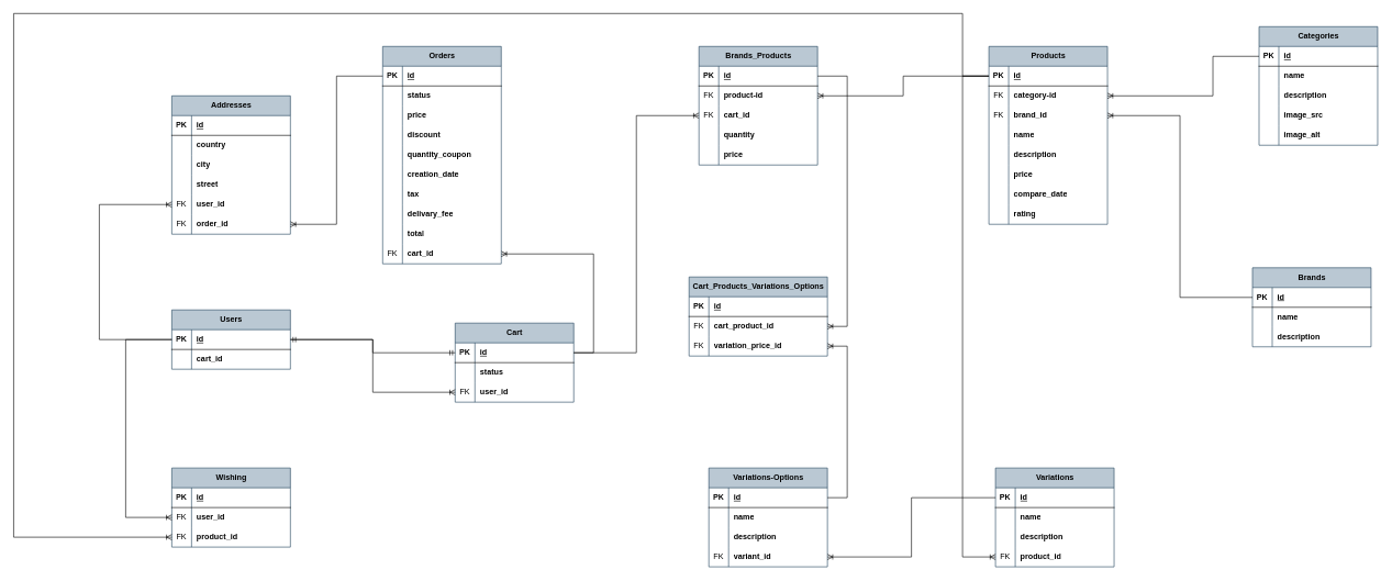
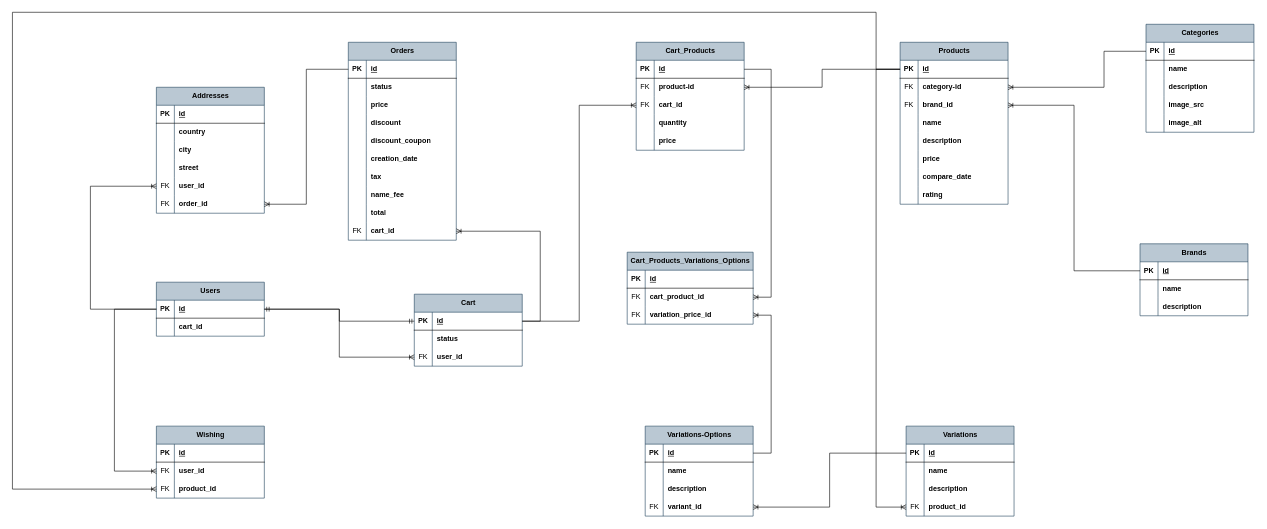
- <mxCell id="27" value="Brands_Products" style="shape=table;startSize=30;container=1;collapsible=1;childLayout=tableLayout;fixedRows=1;rowLines=0;fontStyle=1;align=center;resizeLast=1;html=1;fillColor=#bac8d3;strokeColor=#23445d;" parent="1" vertex="1"><mxGeometry x="1060" y="70" width="180" height="180" as="geometry" /></mxCell>
+ <mxCell id="27" value="Cart_Products" style="shape=table;startSize=30;container=1;collapsible=1;childLayout=tableLayout;fixedRows=1;rowLines=0;fontStyle=1;align=center;resizeLast=1;html=1;fillColor=#bac8d3;strokeColor=#23445d;" parent="1" vertex="1"><mxGeometry x="1060" y="70" width="180" height="180" as="geometry" /></mxCell>
- <mxCell id="94" value="quantity_coupon" style="shape=partialRectangle;connectable=0;fillColor=none;top=0;left=0;bottom=0;right=0;align=left;spacingLeft=6;overflow=hidden;whiteSpace=wrap;html=1;fontStyle=1" parent="92" vertex="1"><mxGeometry x="30" width="150" height="30" as="geometry"><mxRectangle width="150" height="30" as="alternateBounds" /></mxGeometry></mxCell>
+ <mxCell id="94" value="discount_coupon" style="shape=partialRectangle;connectable=0;fillColor=none;top=0;left=0;bottom=0;right=0;align=left;spacingLeft=6;overflow=hidden;whiteSpace=wrap;html=1;fontStyle=1" parent="92" vertex="1"><mxGeometry x="30" width="150" height="30" as="geometry"><mxRectangle width="150" height="30" as="alternateBounds" /></mxGeometry></mxCell>
- <mxCell id="103" value="delivary_fee" style="shape=partialRectangle;connectable=0;fillColor=none;top=0;left=0;bottom=0;right=0;align=left;spacingLeft=6;overflow=hidden;whiteSpace=wrap;html=1;fontStyle=1" parent="101" vertex="1"><mxGeometry x="30" width="150" height="30" as="geometry"><mxRectangle width="150" height="30" as="alternateBounds" /></mxGeometry></mxCell>
+ <mxCell id="103" value="name_fee" style="shape=partialRectangle;connectable=0;fillColor=none;top=0;left=0;bottom=0;right=0;align=left;spacingLeft=6;overflow=hidden;whiteSpace=wrap;html=1;fontStyle=1" parent="101" vertex="1"><mxGeometry x="30" width="150" height="30" as="geometry"><mxRectangle width="150" height="30" as="alternateBounds" /></mxGeometry></mxCell>
